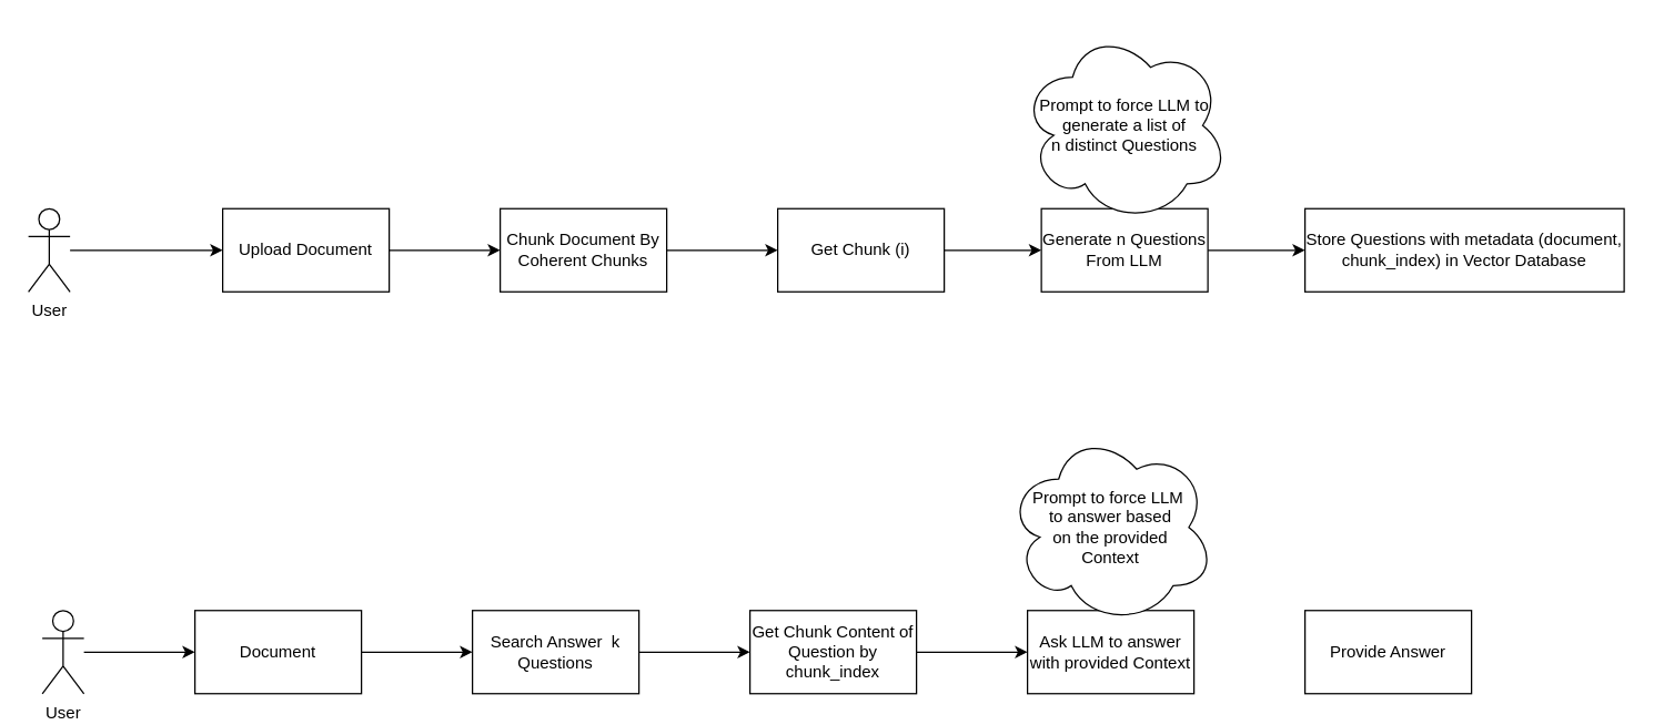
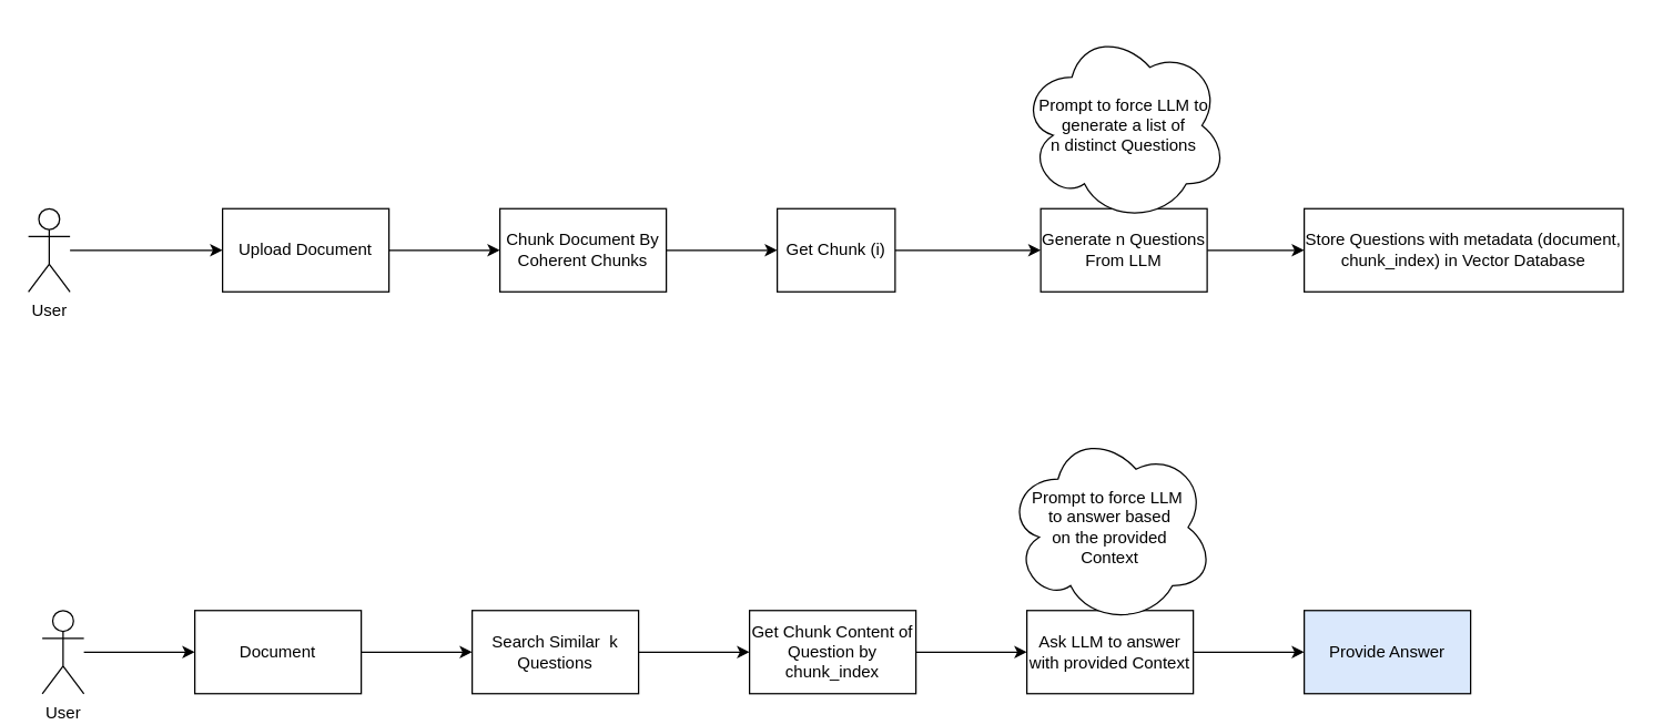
- <mxCell id="7" value="Get Chunk (i)" style="whiteSpace=wrap;html=1;rounded=0;" vertex="1" parent="1"><mxGeometry x="560" y="150" width="120" height="60" as="geometry" /></mxCell>
+ <mxCell id="7" value="Get Chunk (i)" style="whiteSpace=wrap;html=1;rounded=0;" vertex="1" parent="1"><mxGeometry x="560" y="150" width="85" height="60" as="geometry" /></mxCell>
- <mxCell id="18" value="Search Answer&amp;nbsp; k Questions" style="whiteSpace=wrap;html=1;rounded=0;" vertex="1" parent="1"><mxGeometry x="340" y="440" width="120" height="60" as="geometry" /></mxCell>
+ <mxCell id="18" value="Search Similar&amp;nbsp; k Questions" style="whiteSpace=wrap;html=1;rounded=0;" vertex="1" parent="1"><mxGeometry x="340" y="440" width="120" height="60" as="geometry" /></mxCell>
+ <mxCell id="21" value="" style="edgeStyle=orthogonalEdgeStyle;rounded=0;orthogonalLoop=1;jettySize=auto;html=1;" edge="1" parent="1" source="22" target="23"><mxGeometry relative="1" as="geometry" /></mxCell>
- <mxCell id="23" value="Provide Answer" style="whiteSpace=wrap;html=1;rounded=0;" vertex="1" parent="1"><mxGeometry x="940" y="440" width="120" height="60" as="geometry" /></mxCell>
+ <mxCell id="23" value="Provide Answer" style="whiteSpace=wrap;html=1;rounded=0;fillColor=#dae8fc;" vertex="1" parent="1"><mxGeometry x="940" y="440" width="120" height="60" as="geometry" /></mxCell>
